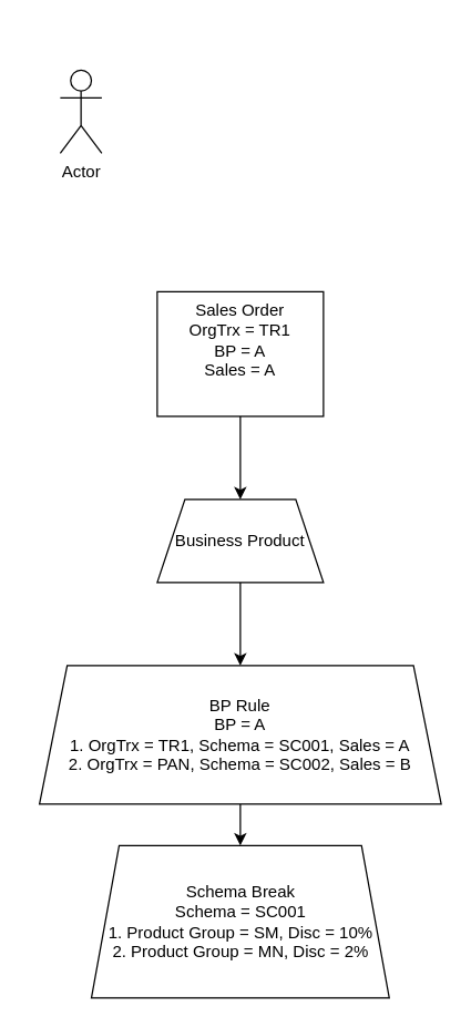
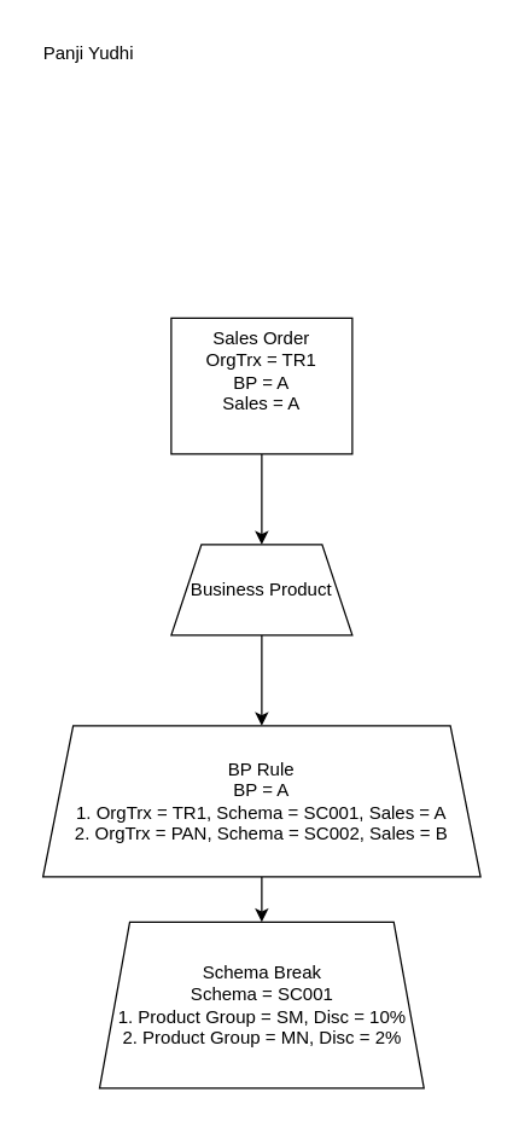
+ <mxCell id="3" value="Panji Yudhi" style="text;html=1;align=center;verticalAlign=middle;whiteSpace=wrap;rounded=0;" vertex="1" parent="1"><mxGeometry x="20.5" y="20" width="75" height="30" as="geometry" /></mxCell>
- <mxCell id="2" value="Actor" style="shape=umlActor;verticalLabelPosition=bottom;verticalAlign=top;html=1;outlineConnect=0;" vertex="1" parent="1"><mxGeometry x="43" y="50" width="30" height="60" as="geometry" /></mxCell>
